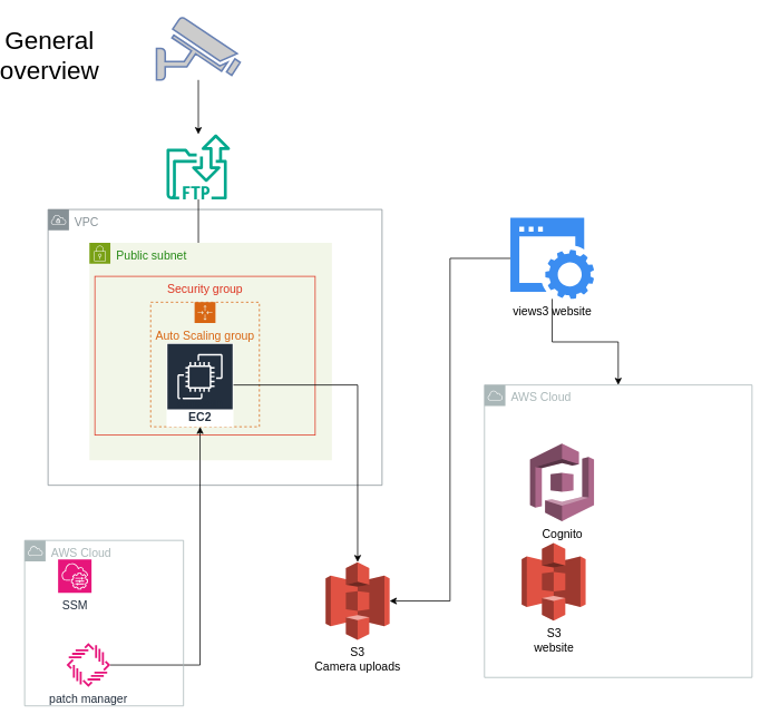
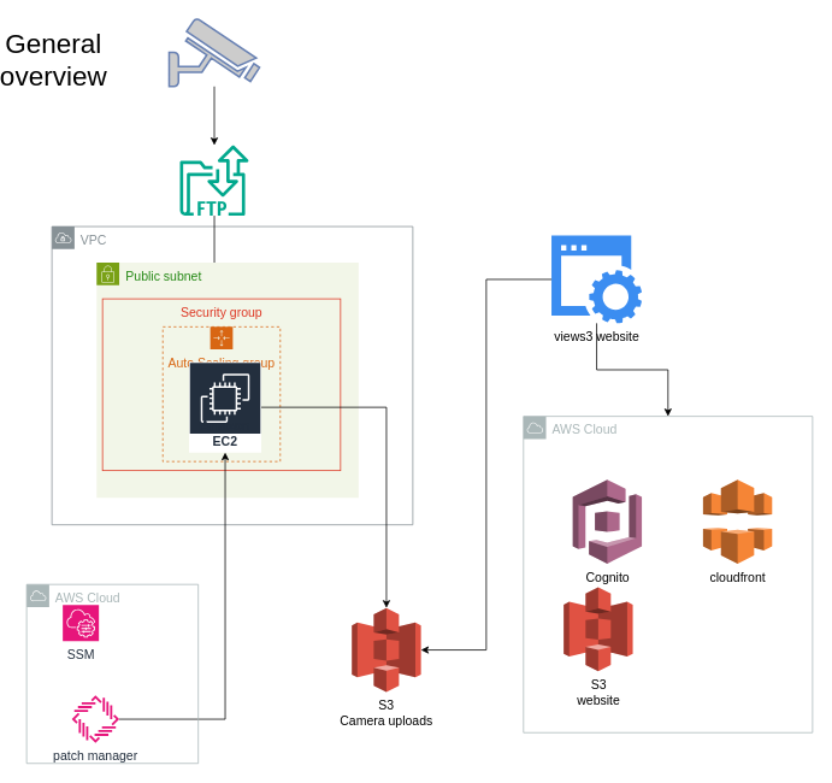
- <mxCell id="11" value="Amazon EC2" style="sketch=0;outlineConnect=0;fontColor=#232F3E;gradientColor=none;strokeColor=#ffffff;fillColor=#232F3E;dashed=0;verticalLabelPosition=middle;verticalAlign=bottom;align=center;html=1;whiteSpace=wrap;fontSize=14;fontStyle=1;spacing=3;shape=mxgraph.aws4.productIcon;prIcon=mxgraph.aws4.ec2;" vertex="1" parent="10"><mxGeometry x="19" y="49" width="80" height="100" as="geometry" /></mxCell>
+ <mxCell id="11" value="Amazon EC2" style="sketch=0;outlineConnect=0;fontColor=#232F3E;gradientColor=none;strokeColor=#ffffff;fillColor=#232F3E;dashed=0;verticalLabelPosition=middle;verticalAlign=bottom;align=center;html=1;whiteSpace=wrap;fontSize=14;fontStyle=1;spacing=3;shape=mxgraph.aws4.productIcon;prIcon=mxgraph.aws4.ec2;" vertex="1" parent="10"><mxGeometry x="29" y="39" width="80" height="100" as="geometry" /></mxCell>
+ <mxCell id="20" value="cloudfront" style="outlineConnect=0;dashed=0;verticalLabelPosition=bottom;verticalAlign=top;align=center;html=1;shape=mxgraph.aws3.cloudfront;fillColor=#F58536;gradientColor=none;fontSize=14;" vertex="1" parent="18"><mxGeometry x="198.75" y="70" width="76.5" height="93" as="geometry" /></mxCell>
